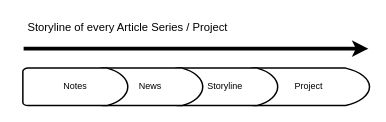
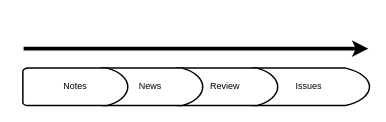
- <mxCell id="4" value="Storyline of every Article Series / Project" style="text;html=1;align=center;verticalAlign=middle;whiteSpace=wrap;rounded=0;fontSize=15;" parent="1" vertex="1"><mxGeometry x="20" y="20" width="300" height="30" as="geometry" /></mxCell>
- <mxCell id="5" value="Storyline" style="strokeWidth=2;html=1;shape=mxgraph.flowchart.delay;whiteSpace=wrap;" parent="1" vertex="1"><mxGeometry x="230" y="90" width="140" height="50" as="geometry" /></mxCell>
+ <mxCell id="5" value="Review" style="strokeWidth=2;html=1;shape=mxgraph.flowchart.delay;whiteSpace=wrap;" parent="1" vertex="1"><mxGeometry x="230" y="90" width="140" height="50" as="geometry" /></mxCell>
- <mxCell id="2" value="Project" style="strokeWidth=2;html=1;shape=mxgraph.flowchart.delay;whiteSpace=wrap;" parent="1" vertex="1"><mxGeometry x="330" y="90" width="162.5" height="50" as="geometry" /></mxCell>
+ <mxCell id="2" value="Issues" style="strokeWidth=2;html=1;shape=mxgraph.flowchart.delay;whiteSpace=wrap;" parent="1" vertex="1"><mxGeometry x="330" y="90" width="162.5" height="50" as="geometry" /></mxCell>
